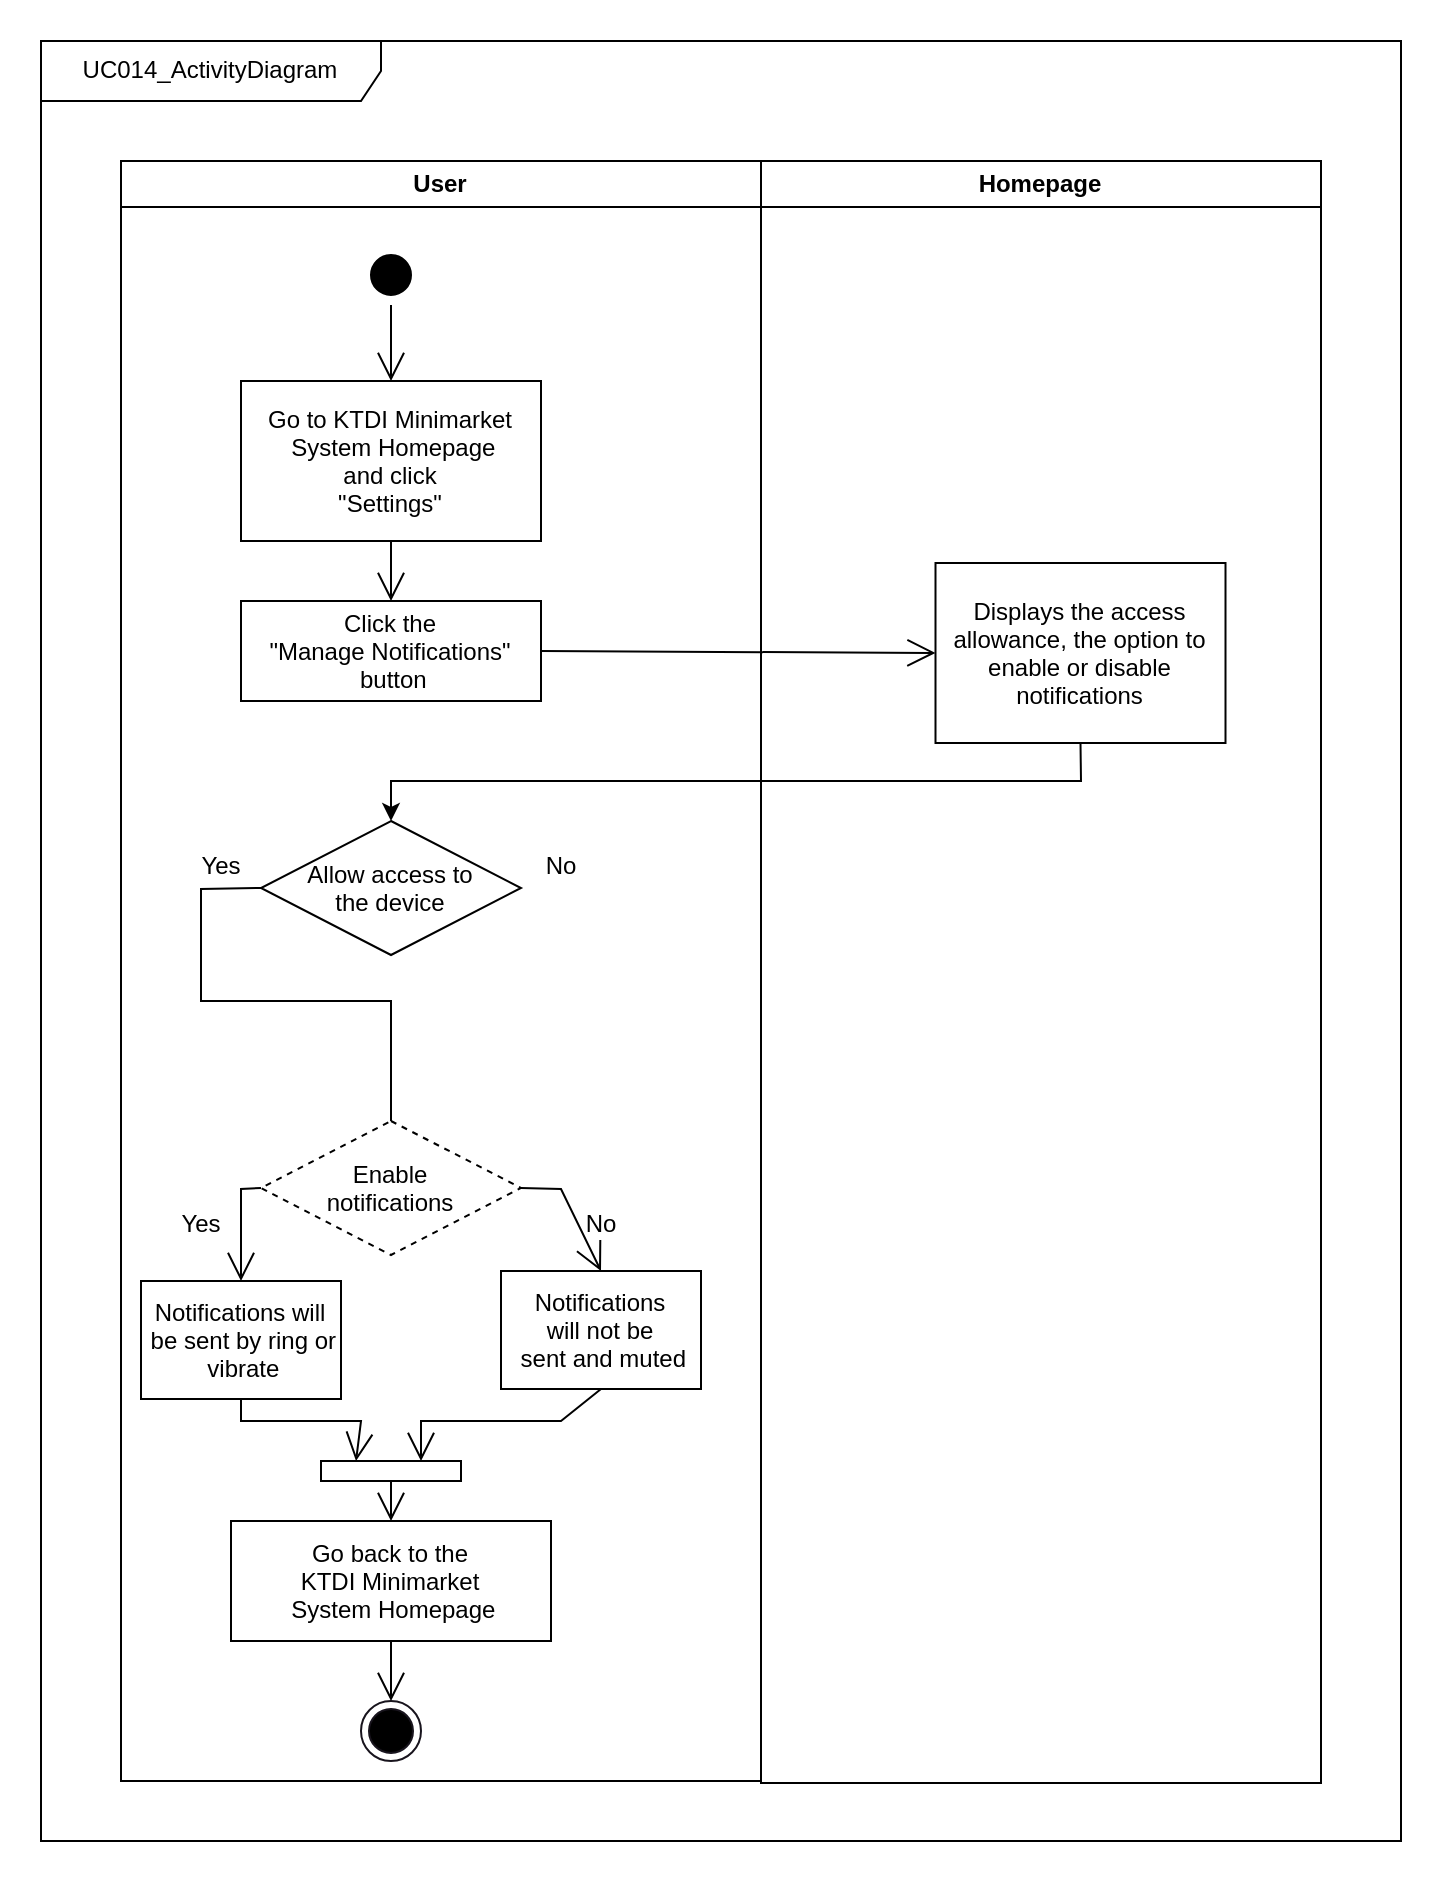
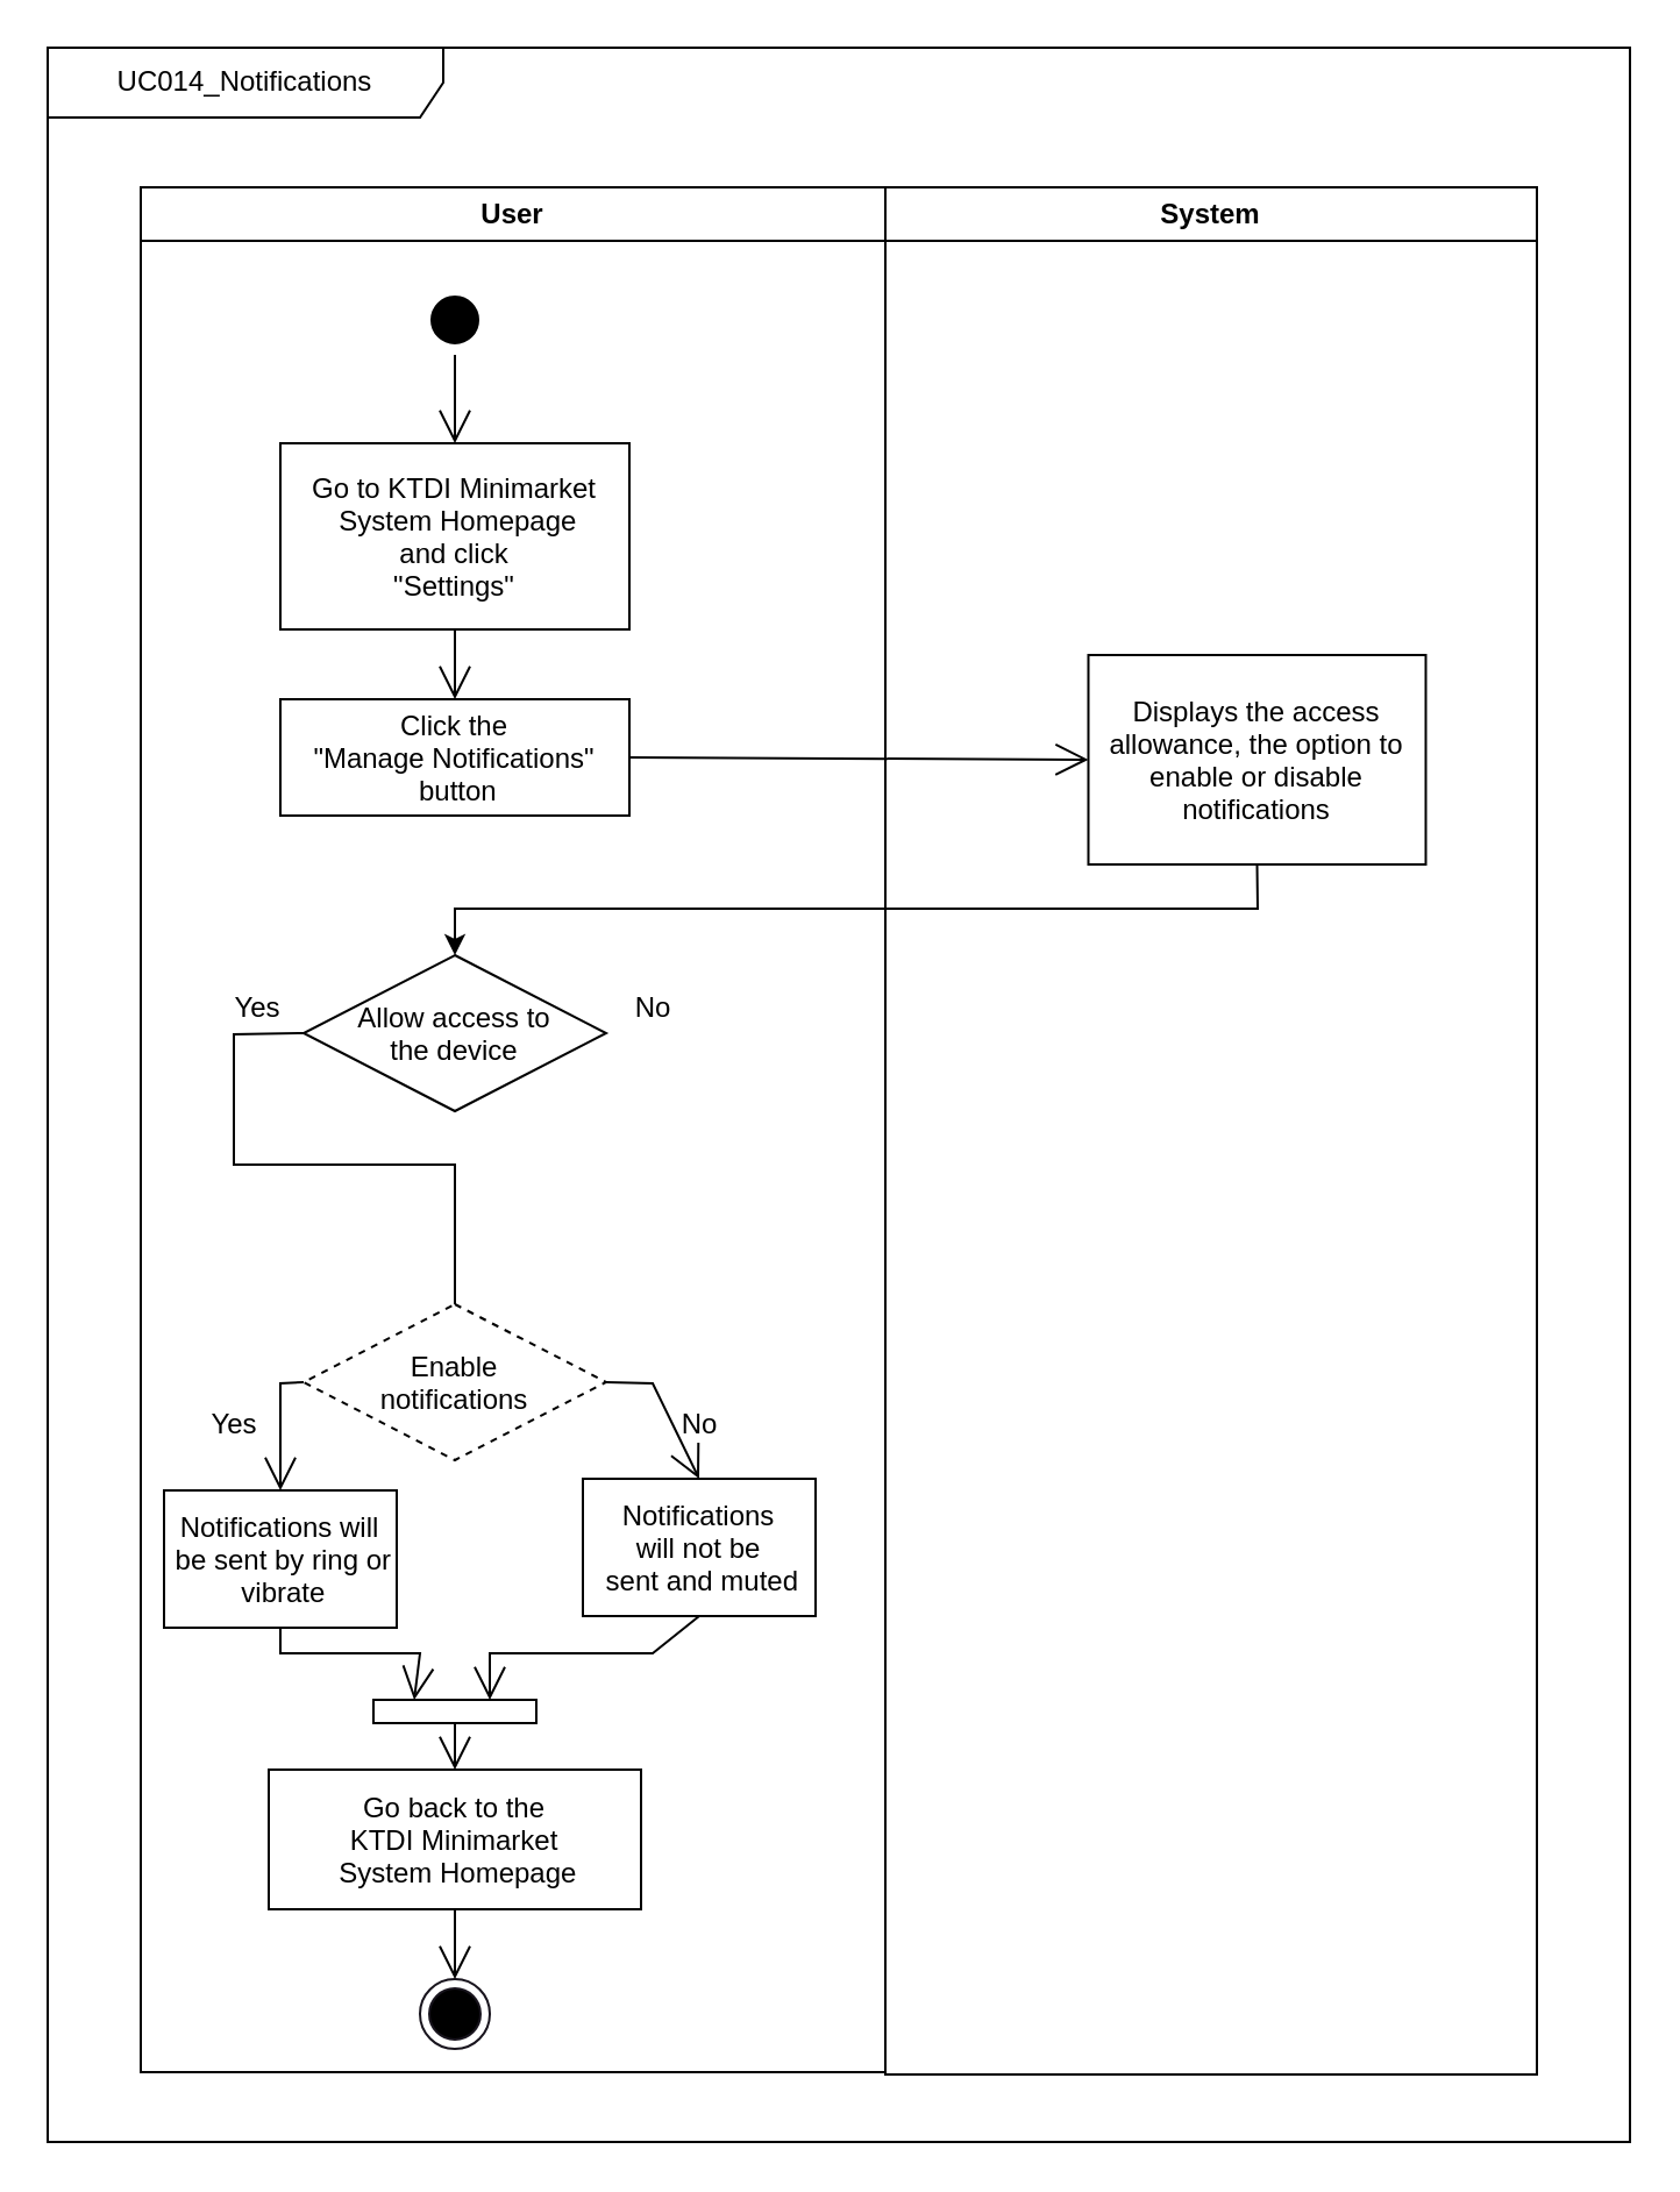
- <mxCell id="2" value="UC014_ActivityDiagram" style="shape=umlFrame;whiteSpace=wrap;html=1;pointerEvents=0;width=170;height=30;" parent="1" vertex="1"><mxGeometry x="20" y="20" width="680" height="900" as="geometry" /></mxCell>
+ <mxCell id="2" value="UC014_Notifications" style="shape=umlFrame;whiteSpace=wrap;html=1;pointerEvents=0;width=170;height=30;" parent="1" vertex="1"><mxGeometry x="20" y="20" width="680" height="900" as="geometry" /></mxCell>
- <mxCell id="27" value="Homepage" style="swimlane;whiteSpace=wrap" parent="1" vertex="1"><mxGeometry x="380" y="80" width="280" height="811" as="geometry" /></mxCell>
+ <mxCell id="27" value="System" style="swimlane;whiteSpace=wrap" parent="1" vertex="1"><mxGeometry x="380" y="80" width="280" height="811" as="geometry" /></mxCell>
